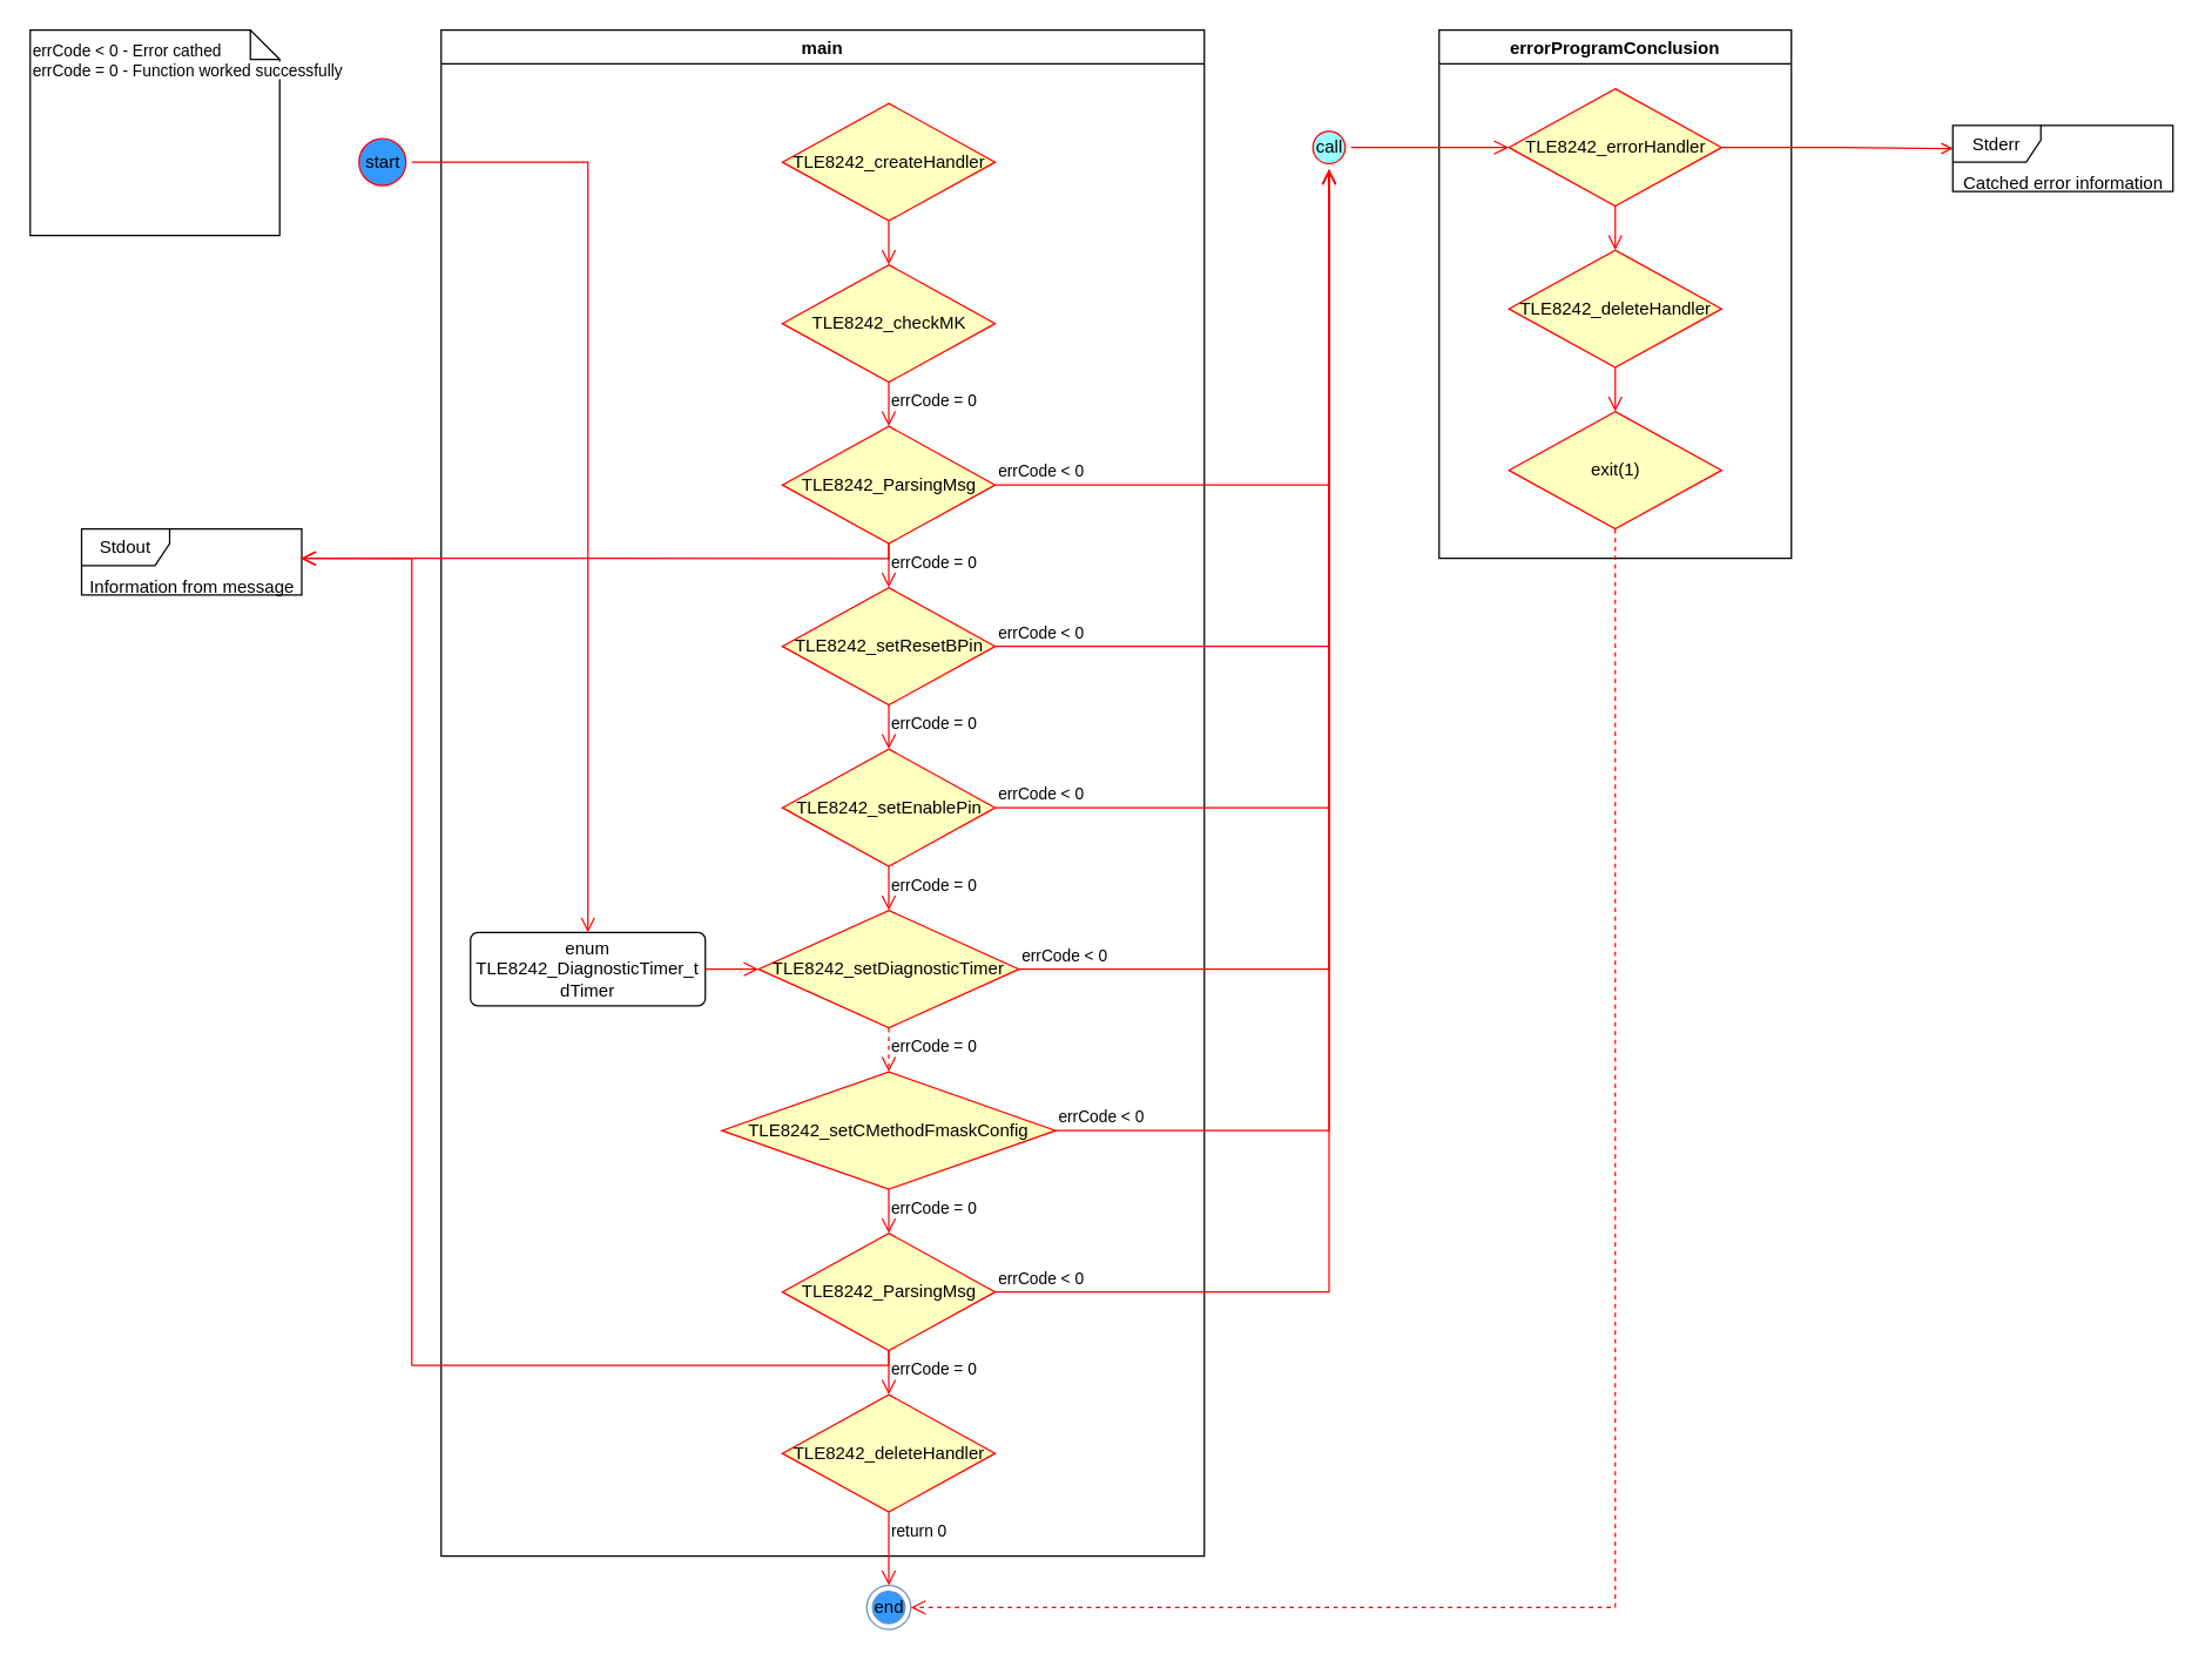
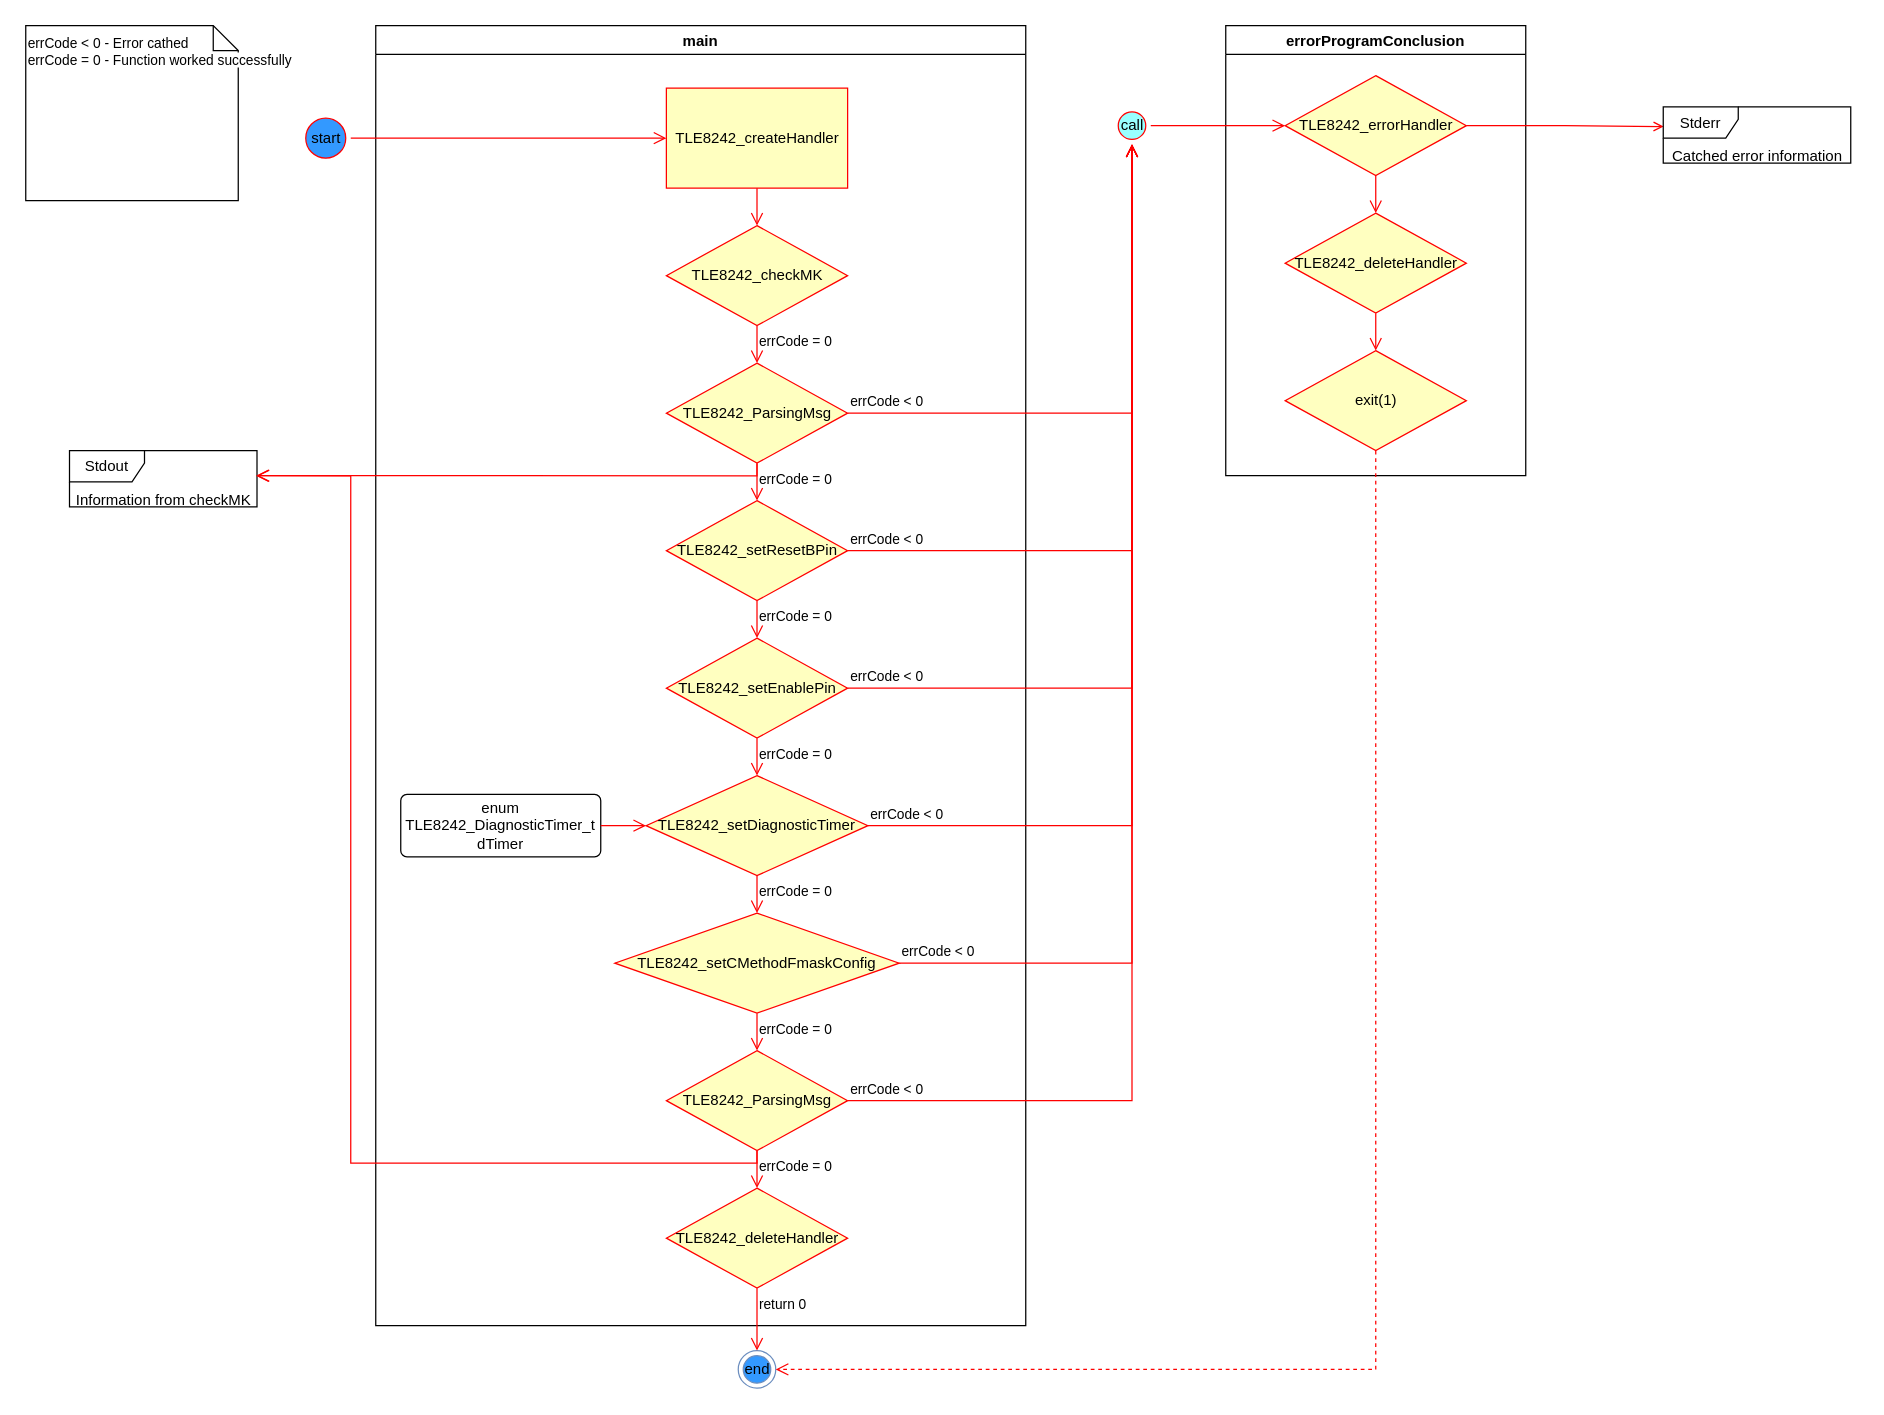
- <mxCell id="19" value="TLE8242_createHandler" style="rhombus;whiteSpace=wrap;html=1;fontColor=#000000;fillColor=#ffffc0;strokeColor=#ff0000;" vertex="1" parent="3"><mxGeometry x="232.5" y="50" width="145" height="80" as="geometry" /></mxCell>
+ <mxCell id="19" value="TLE8242_createHandler" style="whiteSpace=wrap;html=1;fontColor=#000000;fillColor=#ffffc0;strokeColor=#ff0000;rounded=0;" vertex="1" parent="3"><mxGeometry x="232.5" y="50" width="145" height="80" as="geometry" /></mxCell>
- <mxCell id="26" value="" style="edgeStyle=orthogonalEdgeStyle;html=1;verticalAlign=bottom;endArrow=open;endSize=8;strokeColor=#ff0000;rounded=0;" edge="1" source="25" parent="1" target="21"><mxGeometry relative="1" as="geometry"><mxPoint x="542.5" y="79" as="targetPoint" /></mxGeometry></mxCell>
+ <mxCell id="26" value="" style="edgeStyle=orthogonalEdgeStyle;html=1;verticalAlign=bottom;endArrow=open;endSize=8;strokeColor=#ff0000;rounded=0;entryX=0;entryY=0.5;entryDx=0;entryDy=0;" edge="1" source="25" parent="1" target="19"><mxGeometry relative="1" as="geometry"><mxPoint x="542.5" y="79" as="targetPoint" /></mxGeometry></mxCell>
- <mxCell id="48" value="Information from message" style="text;html=1;align=center;verticalAlign=middle;resizable=0;points=[];autosize=1;strokeColor=none;fillColor=none;" vertex="1" parent="46"><mxGeometry y="25" width="160" height="30" as="geometry" /></mxCell>
+ <mxCell id="48" value="Information from checkMK" style="text;html=1;align=center;verticalAlign=middle;resizable=0;points=[];autosize=1;strokeColor=none;fillColor=none;" vertex="1" parent="46"><mxGeometry y="25" width="160" height="30" as="geometry" /></mxCell>
- <mxCell id="13" value="errCode = 0" style="edgeStyle=orthogonalEdgeStyle;html=1;align=left;verticalAlign=top;endArrow=open;endSize=8;strokeColor=#ff0000;rounded=0;entryX=0.5;entryY=0;entryDx=0;entryDy=0;exitX=0.5;exitY=1;exitDx=0;exitDy=0;dashed=1;" edge="1" parent="3" source="12" target="14"><mxGeometry x="-1" relative="1" as="geometry"><mxPoint x="304.89" y="710" as="targetPoint" /><Array as="points" /><mxPoint x="290" y="690" as="sourcePoint" /></mxGeometry></mxCell>
+ <mxCell id="13" value="errCode = 0" style="edgeStyle=orthogonalEdgeStyle;html=1;align=left;verticalAlign=top;endArrow=open;endSize=8;strokeColor=#ff0000;rounded=0;entryX=0.5;entryY=0;entryDx=0;entryDy=0;exitX=0.5;exitY=1;exitDx=0;exitDy=0;" edge="1" parent="3" source="12" target="14"><mxGeometry x="-1" relative="1" as="geometry"><mxPoint x="304.89" y="710" as="targetPoint" /><Array as="points" /><mxPoint x="290" y="690" as="sourcePoint" /></mxGeometry></mxCell>
